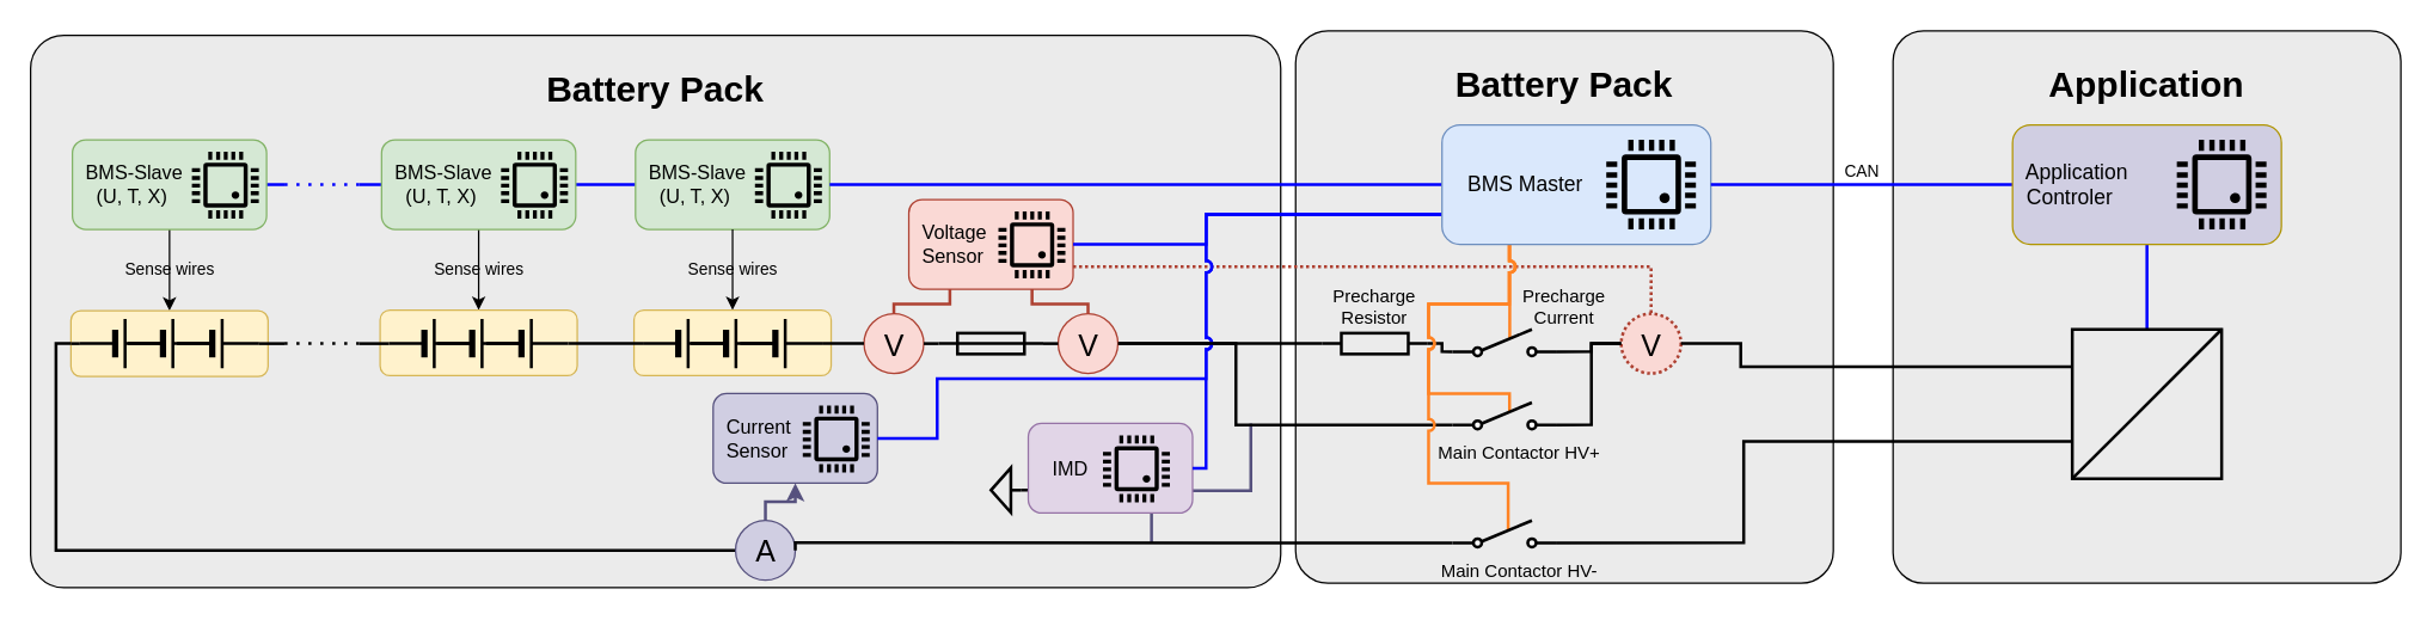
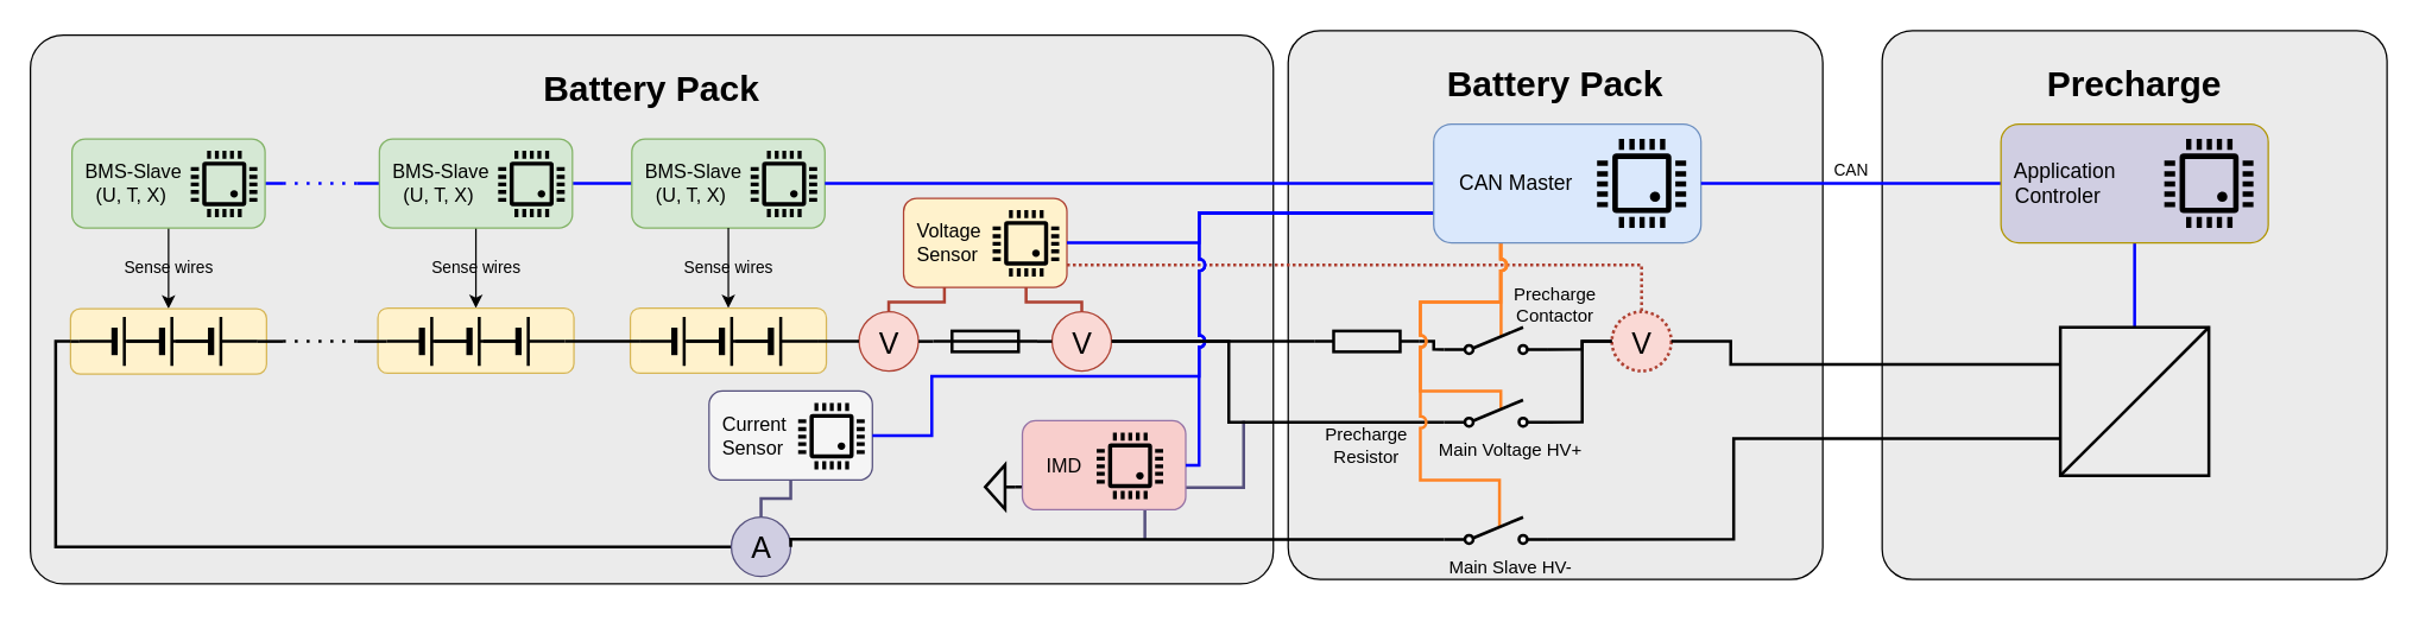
- <mxCell id="2" value="&lt;h1&gt;Application&lt;/h1&gt;" style="rounded=1;whiteSpace=wrap;html=1;fillColor=#EBEBEB;verticalAlign=top;glass=0;shadow=0;perimeterSpacing=0;arcSize=6;" parent="1" vertex="1"><mxGeometry x="1267" y="20" width="340" height="370" as="geometry" /></mxCell>
+ <mxCell id="2" value="&lt;h1&gt;Precharge&lt;/h1&gt;" style="rounded=1;whiteSpace=wrap;html=1;fillColor=#EBEBEB;verticalAlign=top;glass=0;shadow=0;perimeterSpacing=0;arcSize=6;" parent="1" vertex="1"><mxGeometry x="1267" y="20" width="340" height="370" as="geometry" /></mxCell>
- <mxCell id="92" value="&lt;font&gt;&amp;nbsp; &amp;nbsp; BMS Master&lt;/font&gt;" style="rounded=1;whiteSpace=wrap;html=1;align=left;fillColor=#dae8fc;strokeColor=#6c8ebf;fontSize=14;" parent="91" vertex="1"><mxGeometry width="180" height="80" as="geometry" /></mxCell>
+ <mxCell id="92" value="&lt;font&gt;&amp;nbsp; &amp;nbsp; CAN Master&lt;/font&gt;" style="rounded=1;whiteSpace=wrap;html=1;align=left;fillColor=#dae8fc;strokeColor=#6c8ebf;fontSize=14;" parent="91" vertex="1"><mxGeometry width="180" height="80" as="geometry" /></mxCell>
- <mxCell id="53" value="&amp;nbsp; Voltage&lt;div&gt;&amp;nbsp; Sensor&lt;/div&gt;" style="rounded=1;whiteSpace=wrap;html=1;rotation=0;align=left;fillColor=#fad9d5;strokeColor=#ae4132;fontSize=13;flipV=0;flipH=1;" parent="52" vertex="1"><mxGeometry width="110" height="60" as="geometry" /></mxCell>
+ <mxCell id="53" value="&amp;nbsp; Voltage&lt;div&gt;&amp;nbsp; Sensor&lt;/div&gt;" style="rounded=1;whiteSpace=wrap;html=1;rotation=0;align=left;fillColor=#fff2cc;strokeColor=#ae4132;fontSize=13;flipV=0;flipH=1;" parent="52" vertex="1"><mxGeometry width="110" height="60" as="geometry" /></mxCell>
- <mxCell id="81" value="&lt;span style=&quot;text-wrap: nowrap;&quot;&gt;Precharge&lt;/span&gt;&lt;div&gt;&lt;span style=&quot;text-wrap: nowrap;&quot;&gt;Resistor&lt;/span&gt;&lt;/div&gt;" style="text;html=1;align=center;verticalAlign=middle;whiteSpace=wrap;rounded=0;" parent="1" vertex="1"><mxGeometry x="890" y="190" width="60" height="30" as="geometry" /></mxCell>
+ <mxCell id="81" value="&lt;span style=&quot;text-wrap: nowrap;&quot;&gt;Precharge&lt;/span&gt;&lt;div&gt;&lt;span style=&quot;text-wrap: nowrap;&quot;&gt;Resistor&lt;/span&gt;&lt;/div&gt;" style="text;html=1;align=center;verticalAlign=middle;whiteSpace=wrap;rounded=0;" parent="1" vertex="1"><mxGeometry x="890" y="285" width="60" height="30" as="geometry" /></mxCell>
- <mxCell id="82" value="&lt;span style=&quot;text-wrap: nowrap;&quot;&gt;Precharge&lt;/span&gt;&lt;div&gt;&lt;span style=&quot;text-wrap: nowrap;&quot;&gt;Current&lt;/span&gt;&lt;/div&gt;" style="text;html=1;align=center;verticalAlign=middle;whiteSpace=wrap;rounded=0;" parent="1" vertex="1"><mxGeometry x="1017" y="190" width="60" height="30" as="geometry" /></mxCell>
+ <mxCell id="82" value="&lt;span style=&quot;text-wrap: nowrap;&quot;&gt;Precharge&lt;/span&gt;&lt;div&gt;&lt;span style=&quot;text-wrap: nowrap;&quot;&gt;Contactor&lt;/span&gt;&lt;/div&gt;" style="text;html=1;align=center;verticalAlign=middle;whiteSpace=wrap;rounded=0;" parent="1" vertex="1"><mxGeometry x="1017" y="190" width="60" height="30" as="geometry" /></mxCell>
- <mxCell id="57" value="&amp;nbsp; Current&lt;div&gt;&amp;nbsp; Sensor&lt;/div&gt;" style="rounded=1;whiteSpace=wrap;html=1;rotation=0;align=left;fillColor=#d0cee2;strokeColor=#56517e;fontSize=13;flipV=0;flipH=1;" parent="56" vertex="1"><mxGeometry width="110" height="60" as="geometry" /></mxCell>
+ <mxCell id="57" value="&amp;nbsp; Current&lt;div&gt;&amp;nbsp; Sensor&lt;/div&gt;" style="rounded=1;whiteSpace=wrap;html=1;rotation=0;align=left;fillColor=#f5f5f5;strokeColor=#56517e;fontSize=13;flipV=0;flipH=1;" parent="56" vertex="1"><mxGeometry width="110" height="60" as="geometry" /></mxCell>
- <mxCell id="80" value="&lt;span style=&quot;text-wrap: nowrap;&quot;&gt;Main Contactor HV+&lt;/span&gt;" style="text;html=1;align=center;verticalAlign=middle;whiteSpace=wrap;rounded=0;" parent="1" vertex="1"><mxGeometry x="987" y="287.67" width="60" height="30" as="geometry" /></mxCell>
+ <mxCell id="80" value="&lt;span style=&quot;text-wrap: nowrap;&quot;&gt;Main Voltage HV+&lt;/span&gt;" style="text;html=1;align=center;verticalAlign=middle;whiteSpace=wrap;rounded=0;" parent="1" vertex="1"><mxGeometry x="987" y="287.67" width="60" height="30" as="geometry" /></mxCell>
- <mxCell id="75" value="&amp;nbsp; &amp;nbsp; IMD" style="rounded=1;whiteSpace=wrap;html=1;rotation=0;align=left;fillColor=#e1d5e7;strokeColor=#9673a6;fontSize=13;flipV=0;flipH=1;" parent="74" vertex="1"><mxGeometry width="110" height="60" as="geometry" /></mxCell>
+ <mxCell id="75" value="&amp;nbsp; &amp;nbsp; IMD" style="rounded=1;whiteSpace=wrap;html=1;rotation=0;align=left;fillColor=#f8cecc;strokeColor=#9673a6;fontSize=13;flipV=0;flipH=1;" parent="74" vertex="1"><mxGeometry width="110" height="60" as="geometry" /></mxCell>
- <mxCell id="68" value="" style="endArrow=classic;html=1;rounded=0;entryX=0.5;entryY=1;entryDx=0;entryDy=0;exitX=0.5;exitY=0;exitDx=0;exitDy=0;edgeStyle=orthogonalEdgeStyle;fillColor=#d0cee2;strokeColor=#56517e;strokeWidth=2;" parent="1" source="39" target="57" edge="1"><mxGeometry width="50" height="50" relative="1" as="geometry"><mxPoint x="627" y="433" as="sourcePoint" /><mxPoint x="677" y="383" as="targetPoint" /></mxGeometry></mxCell>
+ <mxCell id="68" value="" style="endArrow=none;html=1;rounded=0;entryX=0.5;entryY=1;entryDx=0;entryDy=0;exitX=0.5;exitY=0;exitDx=0;exitDy=0;edgeStyle=orthogonalEdgeStyle;fillColor=#d0cee2;strokeColor=#56517e;strokeWidth=2;" parent="1" source="39" target="57" edge="1"><mxGeometry width="50" height="50" relative="1" as="geometry"><mxPoint x="627" y="433" as="sourcePoint" /><mxPoint x="677" y="383" as="targetPoint" /></mxGeometry></mxCell>
- <mxCell id="79" value="&lt;span style=&quot;text-wrap: nowrap;&quot;&gt;Main Contactor HV-&lt;/span&gt;" style="text;html=1;align=center;verticalAlign=middle;whiteSpace=wrap;rounded=0;" parent="1" vertex="1"><mxGeometry x="987" y="366.67" width="60" height="30" as="geometry" /></mxCell>
+ <mxCell id="79" value="&lt;span style=&quot;text-wrap: nowrap;&quot;&gt;Main Slave HV-&lt;/span&gt;" style="text;html=1;align=center;verticalAlign=middle;whiteSpace=wrap;rounded=0;" parent="1" vertex="1"><mxGeometry x="987" y="366.67" width="60" height="30" as="geometry" /></mxCell>
